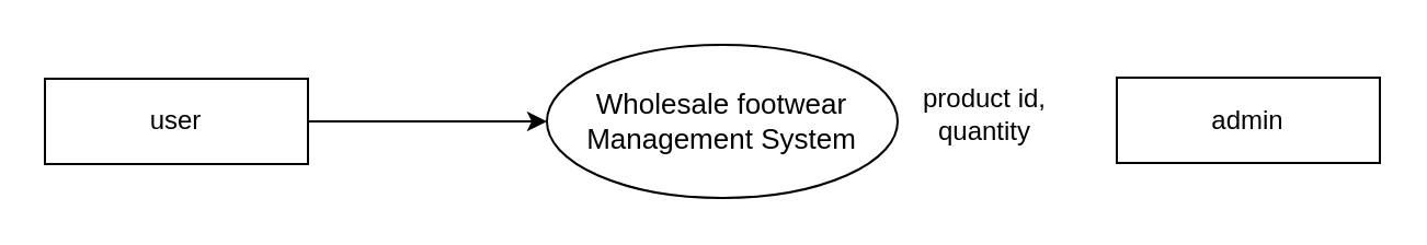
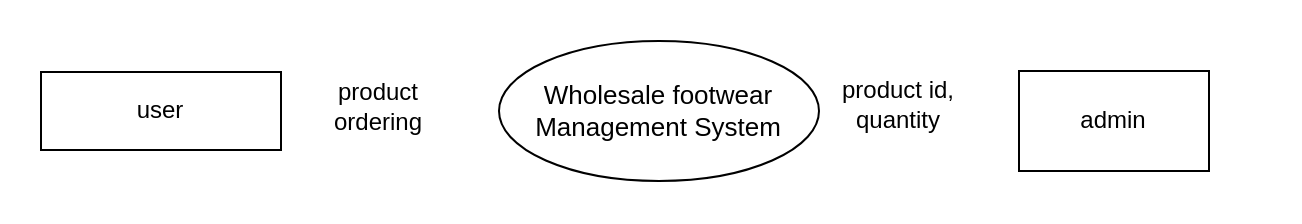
+ <mxCell id="6" value="product ordering" style="text;strokeColor=none;align=center;fillColor=none;html=1;verticalAlign=middle;whiteSpace=wrap;rounded=0;" vertex="1" parent="1"><mxGeometry x="159" y="38" width="60" height="30" as="geometry" /></mxCell>
- <mxCell id="5" value="admin" style="rounded=0;whiteSpace=wrap;html=1;" vertex="1" parent="1"><mxGeometry x="509" y="35" width="120" height="39" as="geometry" /></mxCell>
+ <mxCell id="5" value="admin" style="rounded=0;whiteSpace=wrap;html=1;" vertex="1" parent="1"><mxGeometry x="509" y="35" width="95" height="50" as="geometry" /></mxCell>
- <mxCell id="2" style="edgeStyle=orthogonalEdgeStyle;rounded=0;orthogonalLoop=1;jettySize=auto;html=1;exitX=1;exitY=0.5;exitDx=0;exitDy=0;" edge="1" parent="1" source="3" target="4"><mxGeometry relative="1" as="geometry" /></mxCell>
